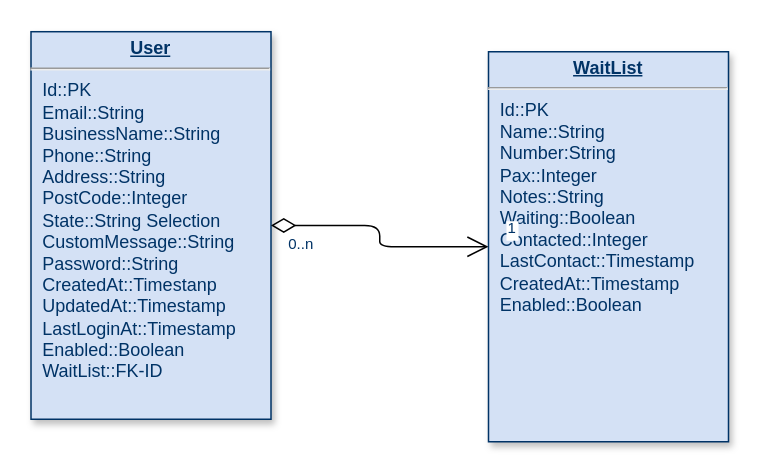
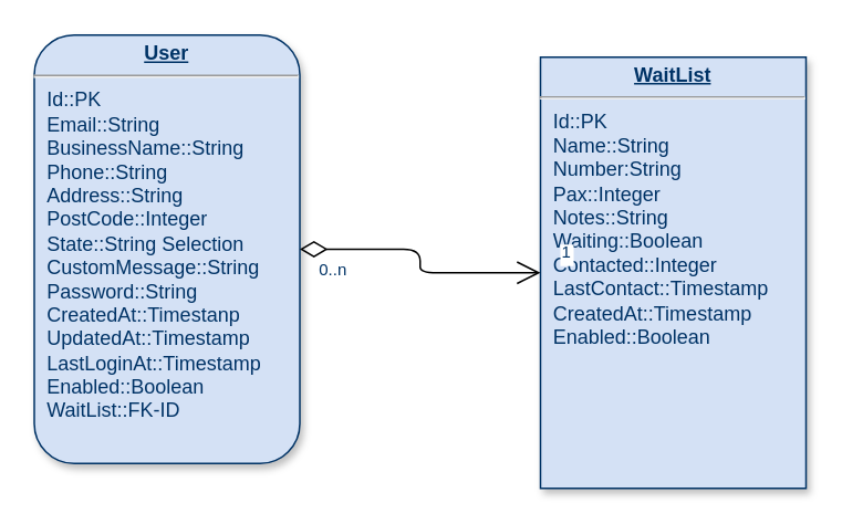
- <mxCell id="3" value="&lt;p style=&quot;margin: 0px ; margin-top: 4px ; text-align: center ; text-decoration: underline&quot;&gt;&lt;b&gt;User&lt;/b&gt;&lt;/p&gt;&lt;hr&gt;&lt;p style=&quot;margin: 0px ; margin-left: 8px&quot;&gt;Id::PK&lt;/p&gt;&lt;p style=&quot;margin: 0px ; margin-left: 8px&quot;&gt;Email::String&lt;/p&gt;&lt;p style=&quot;margin: 0px ; margin-left: 8px&quot;&gt;BusinessName::String&lt;/p&gt;&lt;p style=&quot;margin: 0px ; margin-left: 8px&quot;&gt;Phone::String&lt;/p&gt;&lt;p style=&quot;margin: 0px ; margin-left: 8px&quot;&gt;Address::String&lt;/p&gt;&lt;p style=&quot;margin: 0px ; margin-left: 8px&quot;&gt;PostCode::Integer&lt;/p&gt;&lt;p style=&quot;margin: 0px ; margin-left: 8px&quot;&gt;State::String Selection&lt;/p&gt;&lt;p style=&quot;margin: 0px ; margin-left: 8px&quot;&gt;CustomMessage::String&lt;/p&gt;&lt;p style=&quot;margin: 0px ; margin-left: 8px&quot;&gt;Password::String&lt;/p&gt;&lt;p style=&quot;margin: 0px ; margin-left: 8px&quot;&gt;CreatedAt::Timestanp&lt;/p&gt;&lt;p style=&quot;margin: 0px ; margin-left: 8px&quot;&gt;UpdatedAt::Timestamp&lt;/p&gt;&lt;p style=&quot;margin: 0px ; margin-left: 8px&quot;&gt;LastLoginAt::Timestamp&lt;/p&gt;&lt;p style=&quot;margin: 0px ; margin-left: 8px&quot;&gt;Enabled::Boolean&lt;/p&gt;&lt;p style=&quot;margin: 0px ; margin-left: 8px&quot;&gt;WaitList::FK-ID&lt;/p&gt;" style="verticalAlign=top;align=left;overflow=fill;fontSize=12;fontFamily=Helvetica;html=1;strokeColor=#003366;shadow=1;fillColor=#D4E1F5;fontColor=#003366" parent="1" vertex="1"><mxGeometry x="20" y="20.64" width="160" height="258.36" as="geometry" /></mxCell>
+ <mxCell id="3" value="&lt;p style=&quot;margin: 0px ; margin-top: 4px ; text-align: center ; text-decoration: underline&quot;&gt;&lt;b&gt;User&lt;/b&gt;&lt;/p&gt;&lt;hr&gt;&lt;p style=&quot;margin: 0px ; margin-left: 8px&quot;&gt;Id::PK&lt;/p&gt;&lt;p style=&quot;margin: 0px ; margin-left: 8px&quot;&gt;Email::String&lt;/p&gt;&lt;p style=&quot;margin: 0px ; margin-left: 8px&quot;&gt;BusinessName::String&lt;/p&gt;&lt;p style=&quot;margin: 0px ; margin-left: 8px&quot;&gt;Phone::String&lt;/p&gt;&lt;p style=&quot;margin: 0px ; margin-left: 8px&quot;&gt;Address::String&lt;/p&gt;&lt;p style=&quot;margin: 0px ; margin-left: 8px&quot;&gt;PostCode::Integer&lt;/p&gt;&lt;p style=&quot;margin: 0px ; margin-left: 8px&quot;&gt;State::String Selection&lt;/p&gt;&lt;p style=&quot;margin: 0px ; margin-left: 8px&quot;&gt;CustomMessage::String&lt;/p&gt;&lt;p style=&quot;margin: 0px ; margin-left: 8px&quot;&gt;Password::String&lt;/p&gt;&lt;p style=&quot;margin: 0px ; margin-left: 8px&quot;&gt;CreatedAt::Timestanp&lt;/p&gt;&lt;p style=&quot;margin: 0px ; margin-left: 8px&quot;&gt;UpdatedAt::Timestamp&lt;/p&gt;&lt;p style=&quot;margin: 0px ; margin-left: 8px&quot;&gt;LastLoginAt::Timestamp&lt;/p&gt;&lt;p style=&quot;margin: 0px ; margin-left: 8px&quot;&gt;Enabled::Boolean&lt;/p&gt;&lt;p style=&quot;margin: 0px ; margin-left: 8px&quot;&gt;WaitList::FK-ID&lt;/p&gt;" style="verticalAlign=top;align=left;overflow=fill;fontSize=12;fontFamily=Helvetica;html=1;strokeColor=#003366;shadow=1;fillColor=#D4E1F5;fontColor=#003366;rounded=1;" parent="1" vertex="1"><mxGeometry x="20" y="20.64" width="160" height="258.36" as="geometry" /></mxCell>
